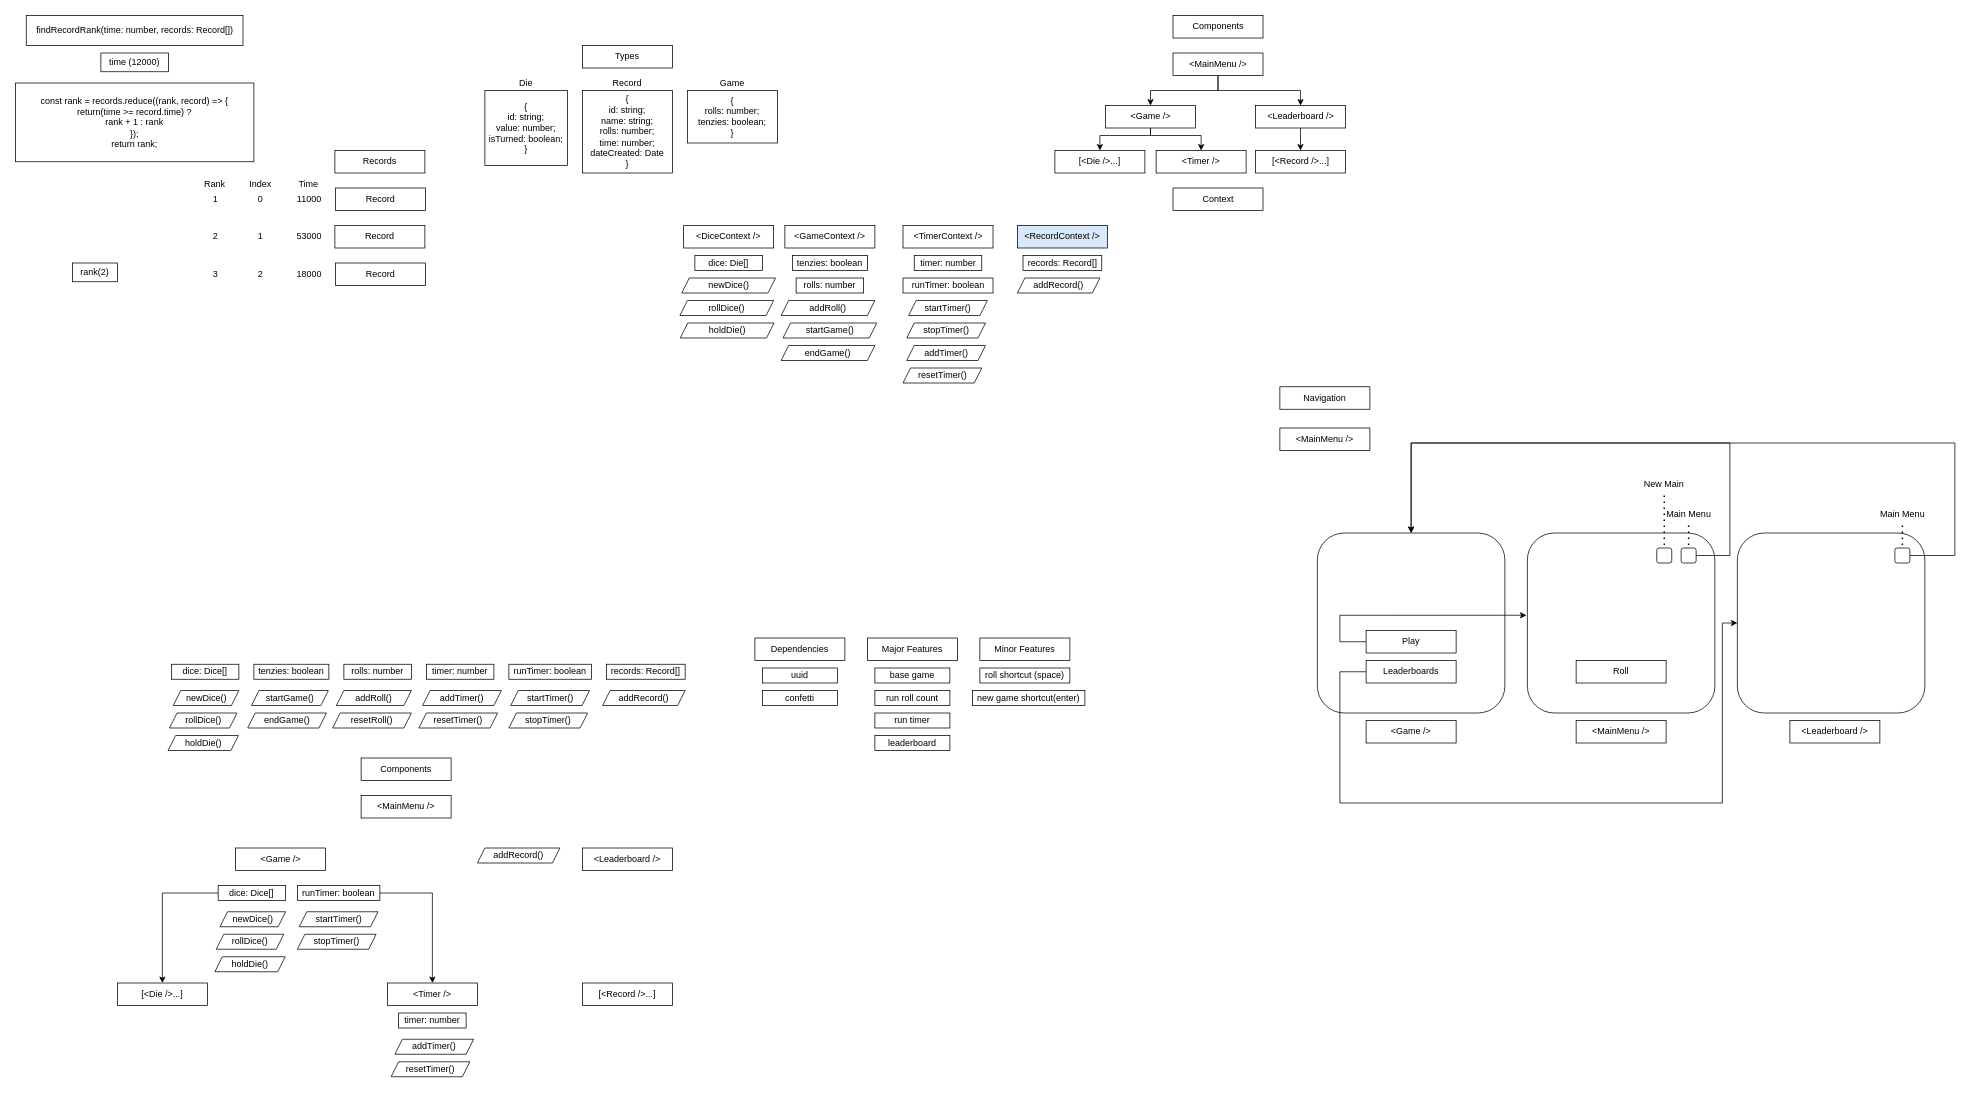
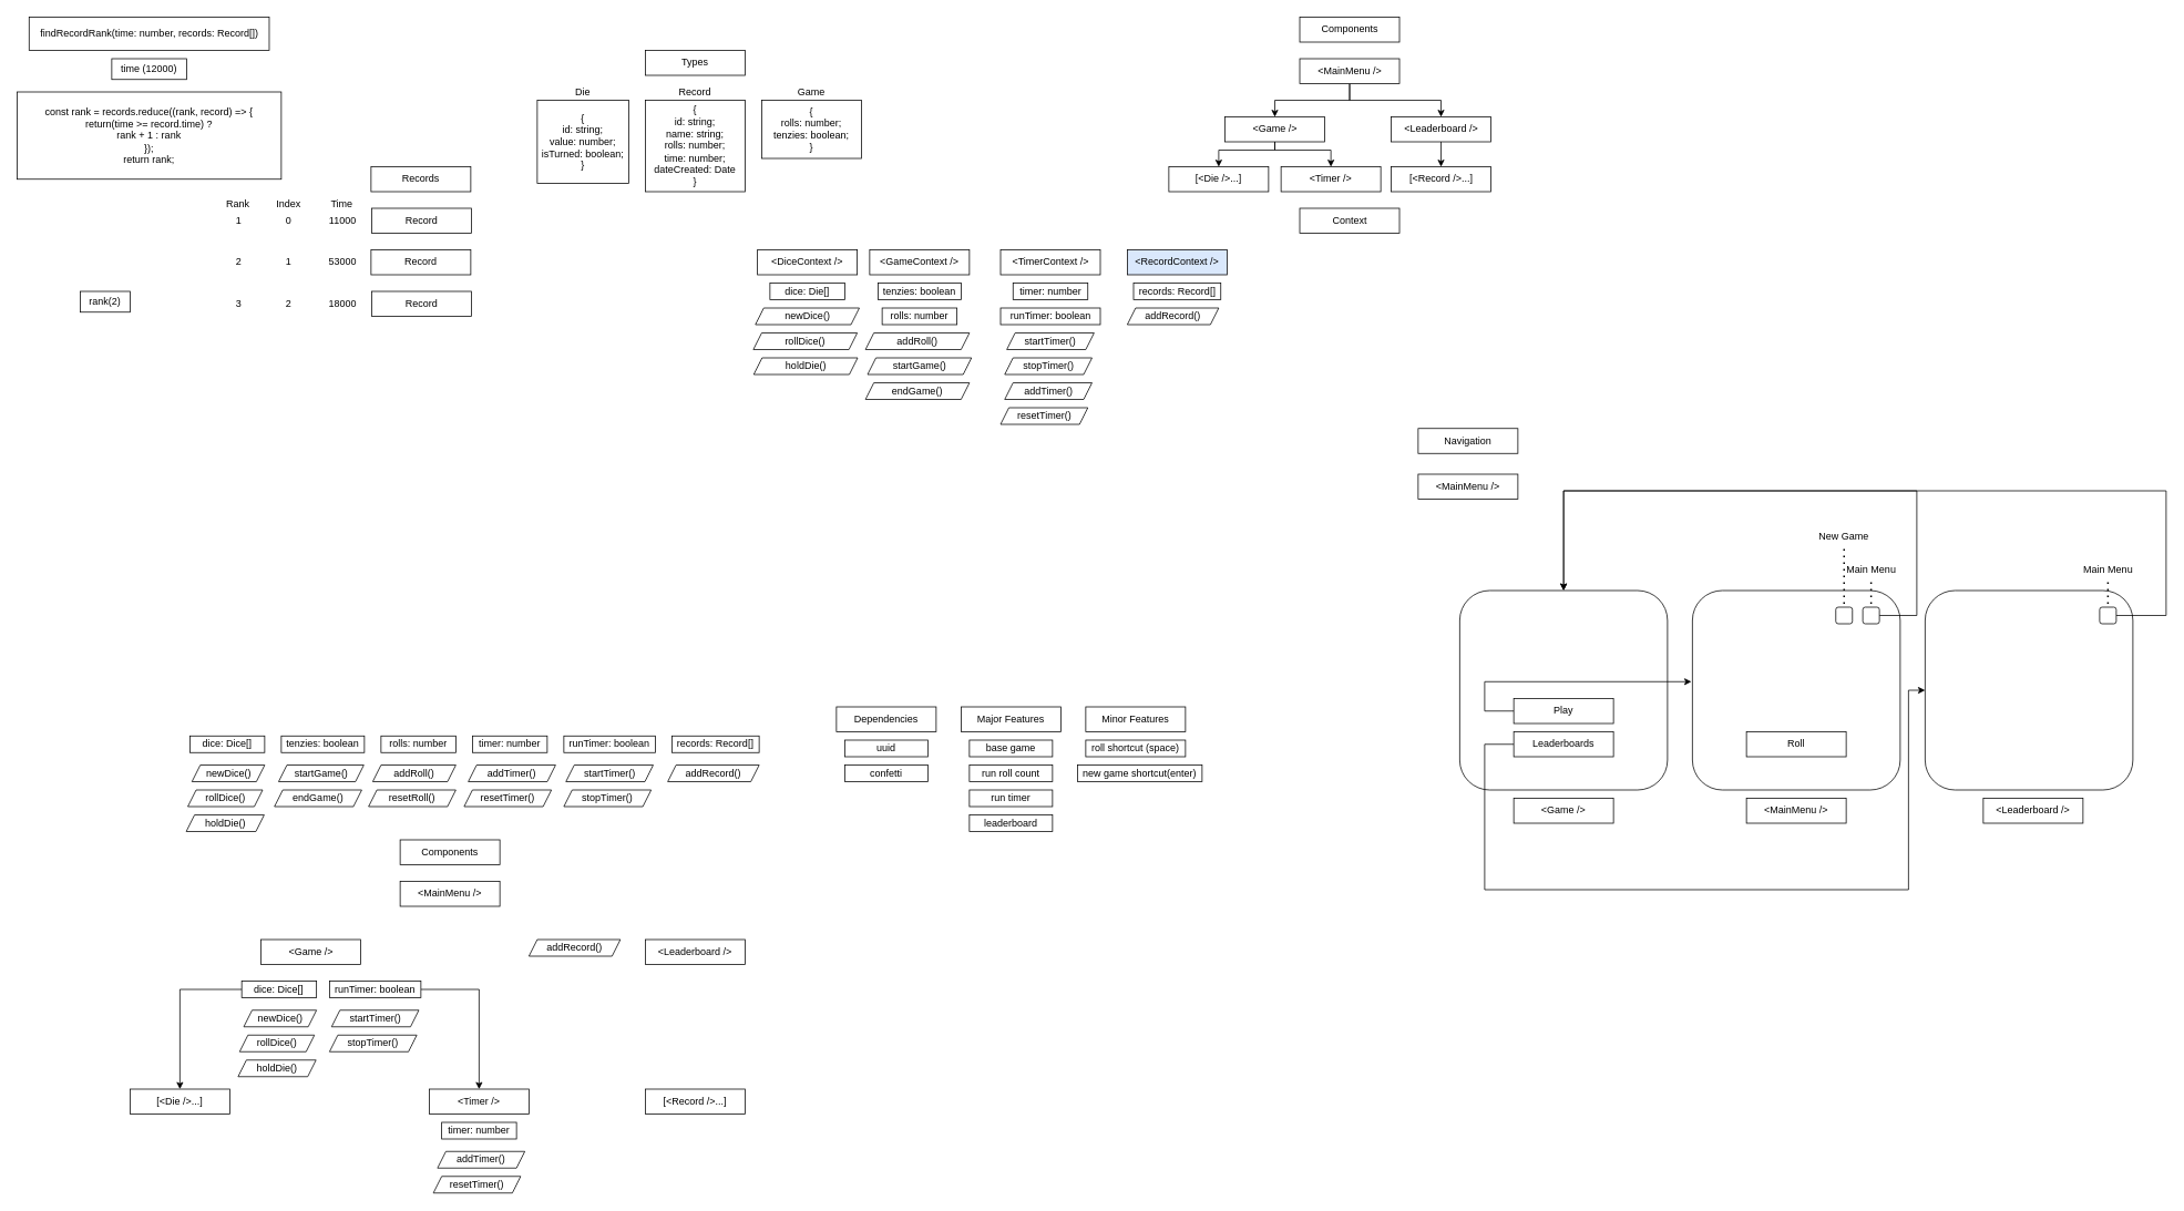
- <mxCell id="60" value="New Main" style="text;html=1;strokeColor=none;fillColor=none;align=center;verticalAlign=middle;whiteSpace=wrap;rounded=0;" parent="1" vertex="1"><mxGeometry x="2176" y="630" width="85" height="30" as="geometry" /></mxCell>
+ <mxCell id="60" value="New Game" style="text;html=1;strokeColor=none;fillColor=none;align=center;verticalAlign=middle;whiteSpace=wrap;rounded=0;" parent="1" vertex="1"><mxGeometry x="2176" y="630" width="85" height="30" as="geometry" /></mxCell>
